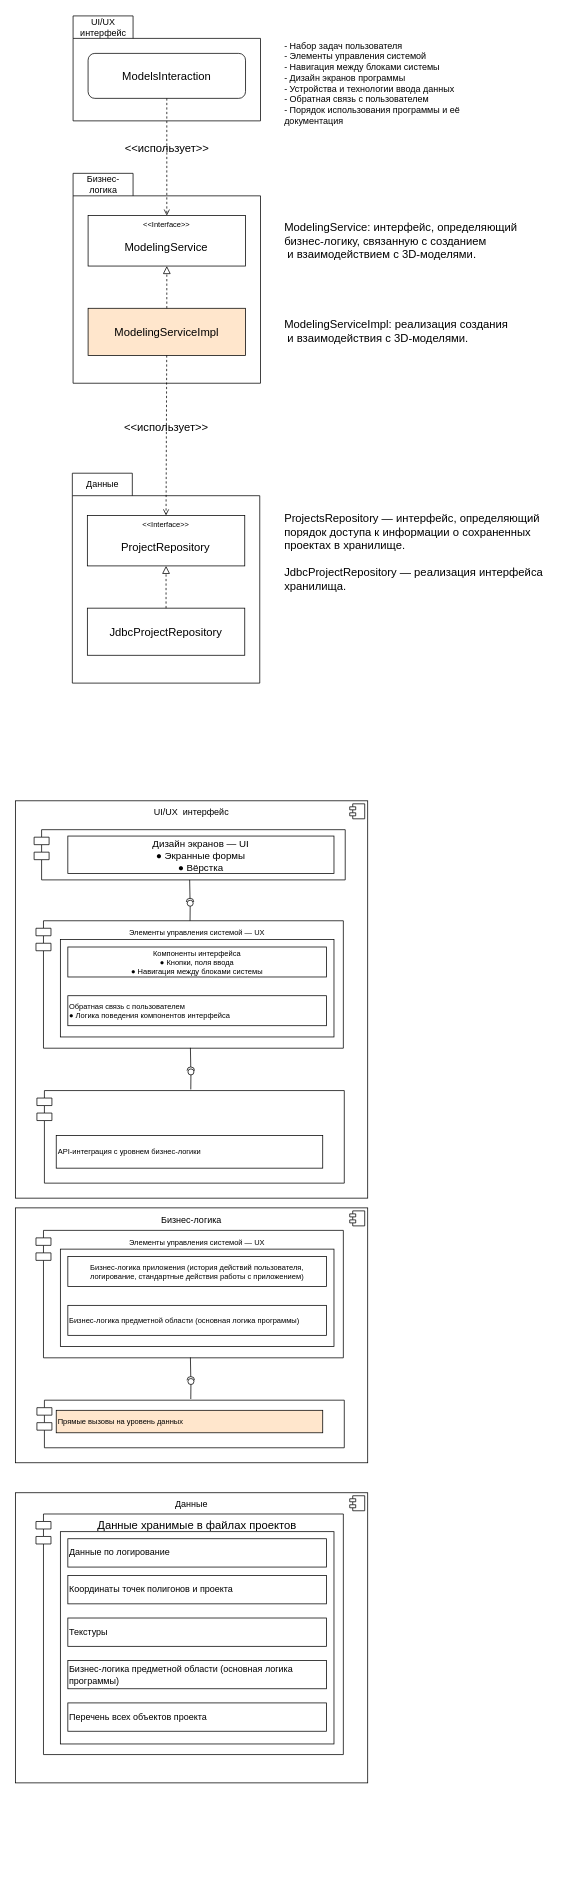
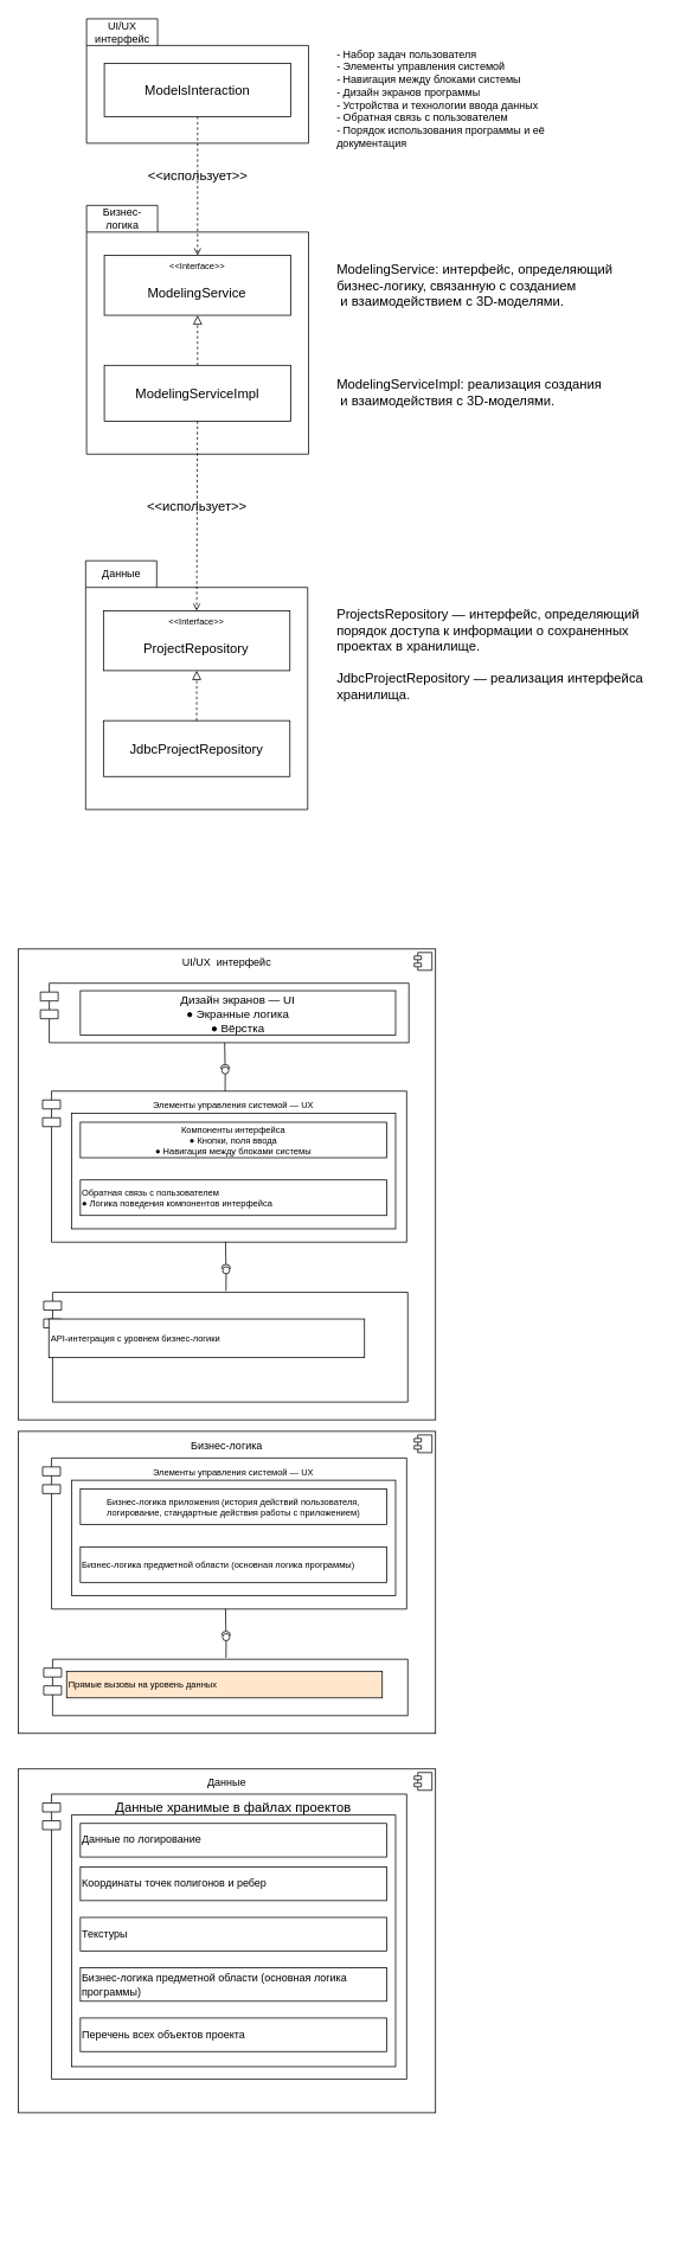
- <mxCell id="3" value="ModelsInteraction" style="fontStyle=0;fontSize=15;rounded=1;" parent="1" vertex="1"><mxGeometry x="117" y="70" width="210" height="60" as="geometry" /></mxCell>
+ <mxCell id="3" value="ModelsInteraction" style="fontStyle=0;fontSize=15;" parent="1" vertex="1"><mxGeometry x="117" y="70" width="210" height="60" as="geometry" /></mxCell>
- <mxCell id="9" value="ModelingServiceImpl" style="fontStyle=0;fontSize=15;fillColor=#ffe6cc;" vertex="1" parent="5"><mxGeometry x="20" y="180" width="210" height="62.84" as="geometry" /></mxCell>
+ <mxCell id="9" value="ModelingServiceImpl" style="fontStyle=0;fontSize=15;" vertex="1" parent="5"><mxGeometry x="20" y="180" width="210" height="62.84" as="geometry" /></mxCell>
- <mxCell id="34" value="Дизайн экранов — UI&#10;● Экранные формы&#10;● Вёрстка" style="fontStyle=0;align=center;fillColor=default;fontSize=13;" parent="25" vertex="1"><mxGeometry x="70" y="47" width="355" height="50" as="geometry" /></mxCell>
+ <mxCell id="34" value="Дизайн экранов — UI&#10;● Экранные логика&#10;● Вёрстка" style="fontStyle=0;align=center;fillColor=default;fontSize=13;" parent="25" vertex="1"><mxGeometry x="70" y="47" width="355" height="50" as="geometry" /></mxCell>
- <mxCell id="49" value="API-интеграция с уровнем бизнес-логики" style="fontStyle=0;align=left;fontSize=10;whiteSpace=wrap;" parent="25" vertex="1"><mxGeometry x="54.5" y="446.5" width="355.5" height="43.5" as="geometry" /></mxCell>
+ <mxCell id="49" value="API-интеграция с уровнем бизнес-логики" style="fontStyle=0;align=left;fontSize=10;whiteSpace=wrap;" parent="25" vertex="1"><mxGeometry x="34.5" y="416.5" width="355.5" height="43.5" as="geometry" /></mxCell>
- <mxCell id="77" value="Координаты точек полигонов и проекта" style="fontStyle=0;fontSize=12;fillColor=default;whiteSpace=wrap;align=left;" vertex="1" parent="74"><mxGeometry x="-15" y="39.644" width="345" height="37.756" as="geometry" /></mxCell>
+ <mxCell id="77" value="Координаты точек полигонов и ребер" style="fontStyle=0;fontSize=12;fillColor=default;whiteSpace=wrap;align=left;" vertex="1" parent="74"><mxGeometry x="-15" y="39.644" width="345" height="37.756" as="geometry" /></mxCell>
